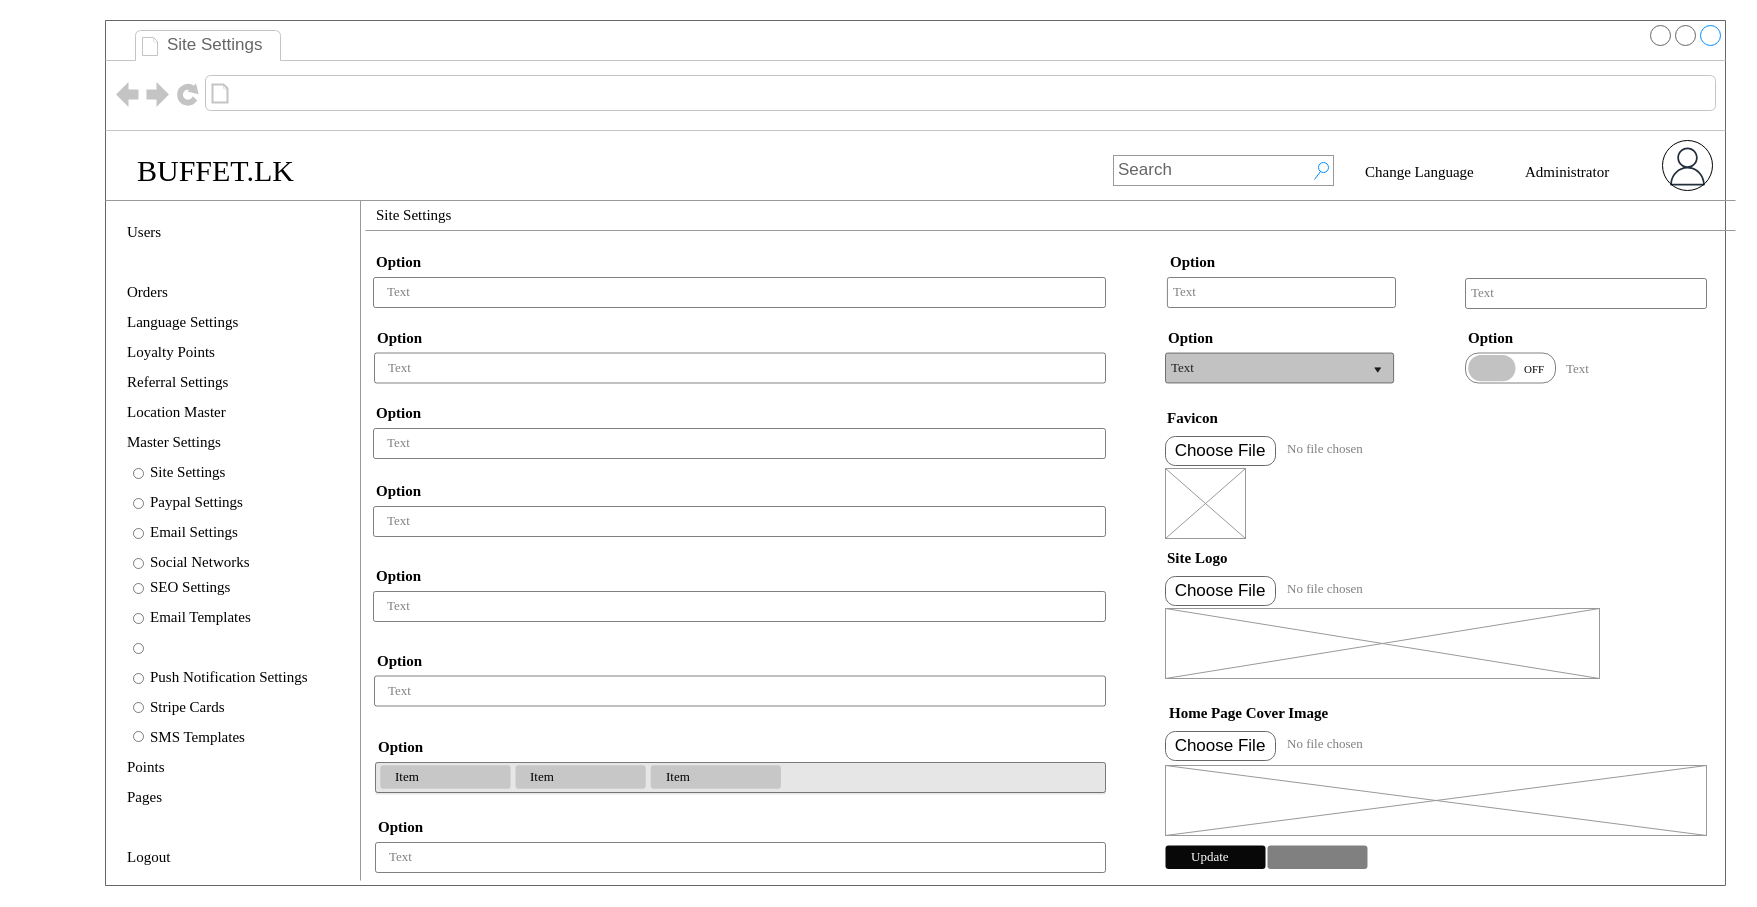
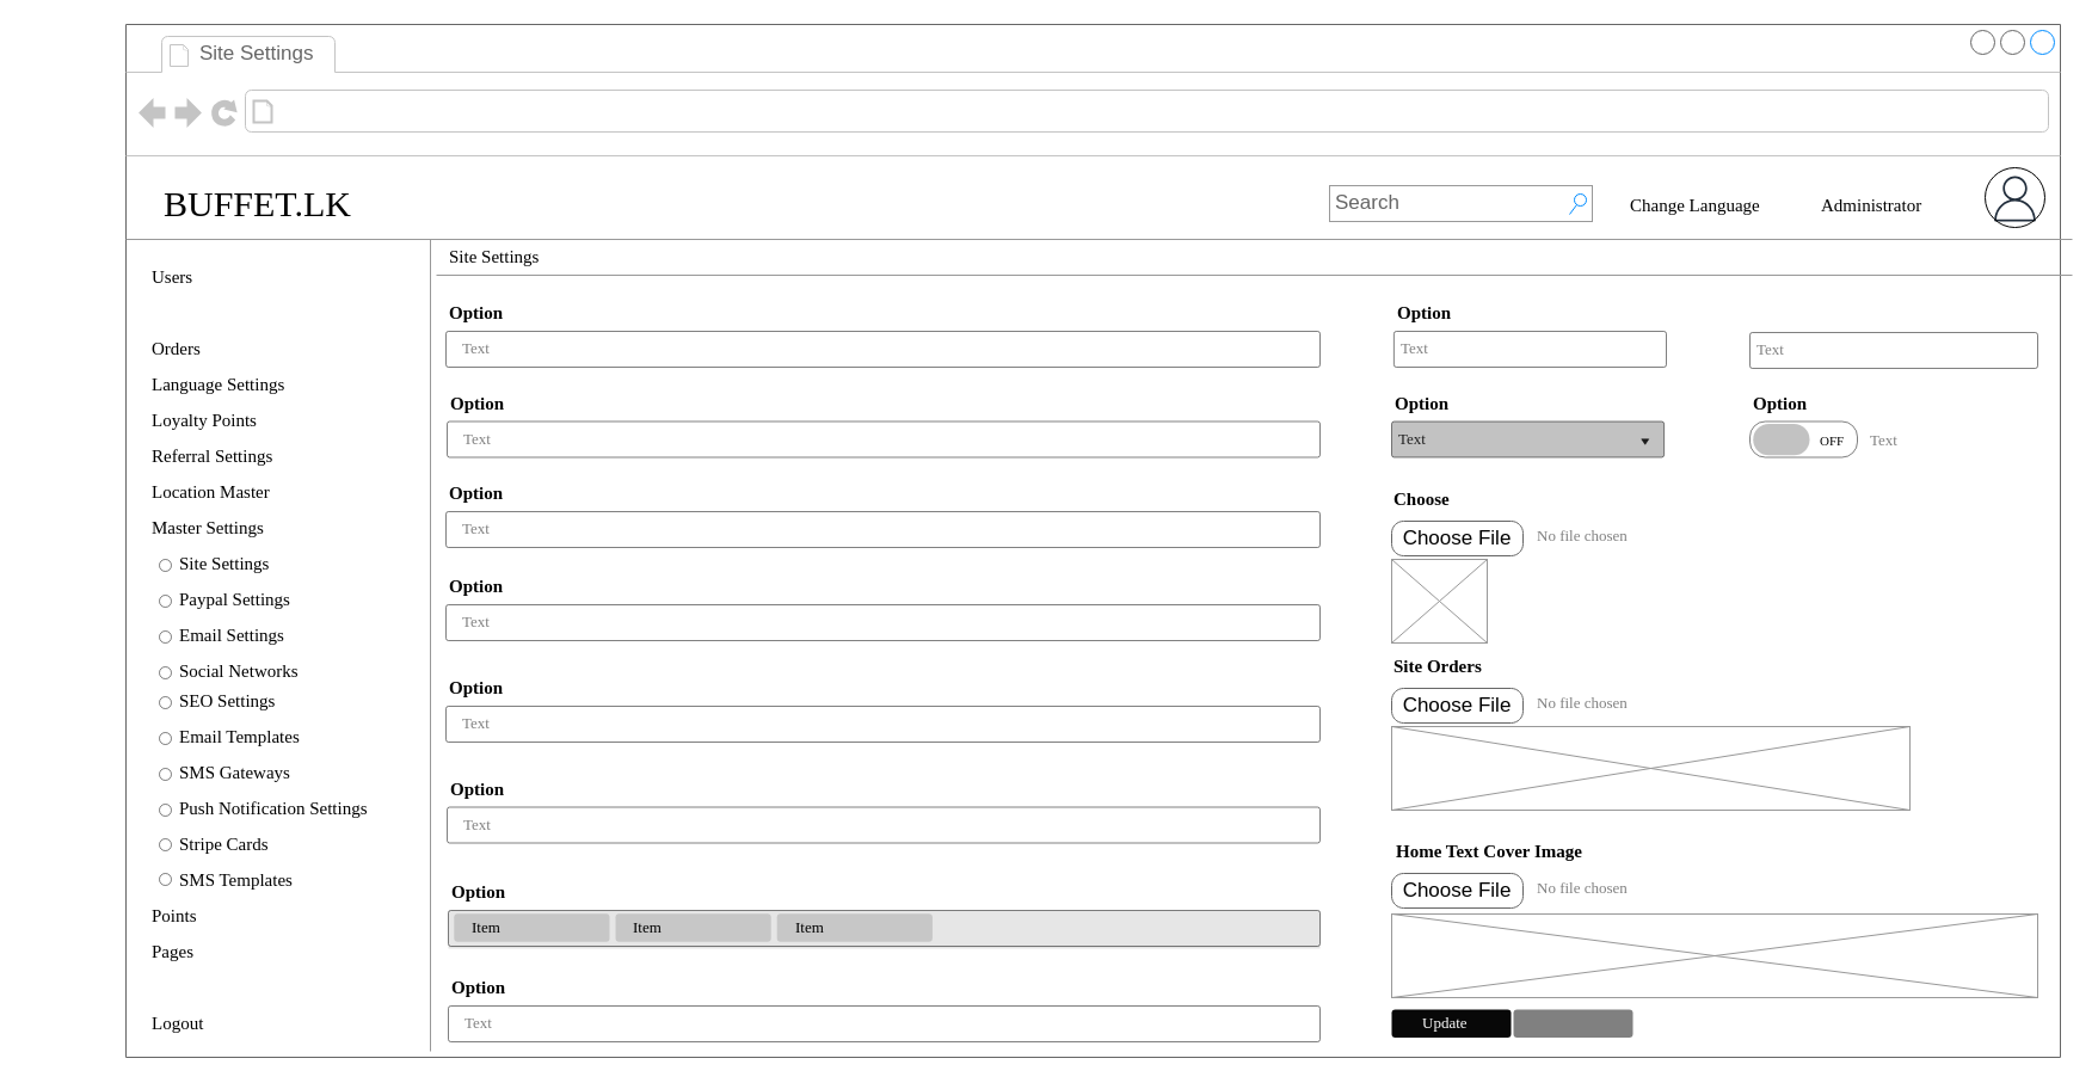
- <mxCell id="91" value="&lt;b&gt;Favicon&lt;/b&gt;" style="text;html=1;points=[];align=left;verticalAlign=top;spacingTop=-4;fontSize=15;fontFamily=Verdana" vertex="1" parent="2"><mxGeometry x="1059.997" y="386" width="200.113" height="30" as="geometry" /></mxCell>
+ <mxCell id="91" value="&lt;b&gt;Choose&lt;/b&gt;" style="text;html=1;points=[];align=left;verticalAlign=top;spacingTop=-4;fontSize=15;fontFamily=Verdana" vertex="1" parent="2"><mxGeometry x="1059.997" y="386" width="200.113" height="30" as="geometry" /></mxCell>
- <mxCell id="90" value="&lt;b&gt;Site Logo&lt;/b&gt;" style="text;html=1;points=[];align=left;verticalAlign=top;spacingTop=-4;fontSize=15;fontFamily=Verdana" vertex="1" parent="2"><mxGeometry x="1059.997" y="526" width="200.113" height="30" as="geometry" /></mxCell>
+ <mxCell id="90" value="&lt;b&gt;Site Orders&lt;/b&gt;" style="text;html=1;points=[];align=left;verticalAlign=top;spacingTop=-4;fontSize=15;fontFamily=Verdana" vertex="1" parent="2"><mxGeometry x="1059.997" y="526" width="200.113" height="30" as="geometry" /></mxCell>
+ <mxCell id="28" value="SMS Gateways" style="text;html=1;points=[];align=left;verticalAlign=top;spacingTop=-4;fontSize=15;fontFamily=Verdana" vertex="1" parent="2"><mxGeometry x="43" y="615" width="210" height="30" as="geometry" /></mxCell>
- <mxCell id="89" value="&lt;b&gt;Home Page Cover Image&lt;/b&gt;" style="text;html=1;points=[];align=left;verticalAlign=top;spacingTop=-4;fontSize=15;fontFamily=Verdana" vertex="1" parent="2"><mxGeometry x="1061.887" y="681" width="200.113" height="30" as="geometry" /></mxCell>
+ <mxCell id="89" value="&lt;b&gt;Home Text Cover Image&lt;/b&gt;" style="text;html=1;points=[];align=left;verticalAlign=top;spacingTop=-4;fontSize=15;fontFamily=Verdana" vertex="1" parent="2"><mxGeometry x="1061.887" y="681" width="200.113" height="30" as="geometry" /></mxCell>
